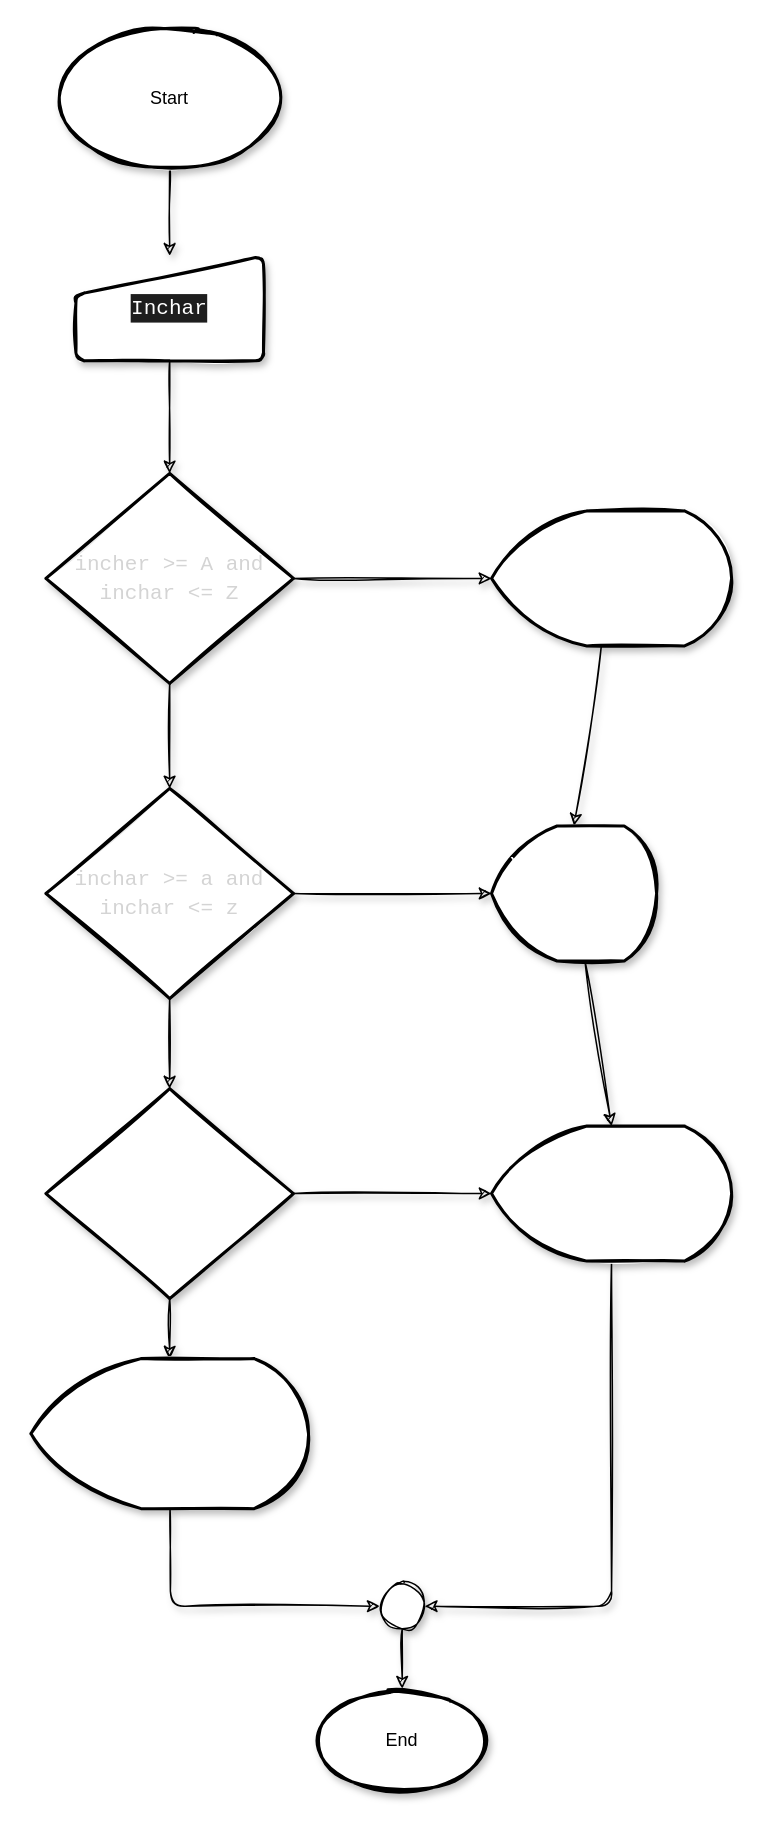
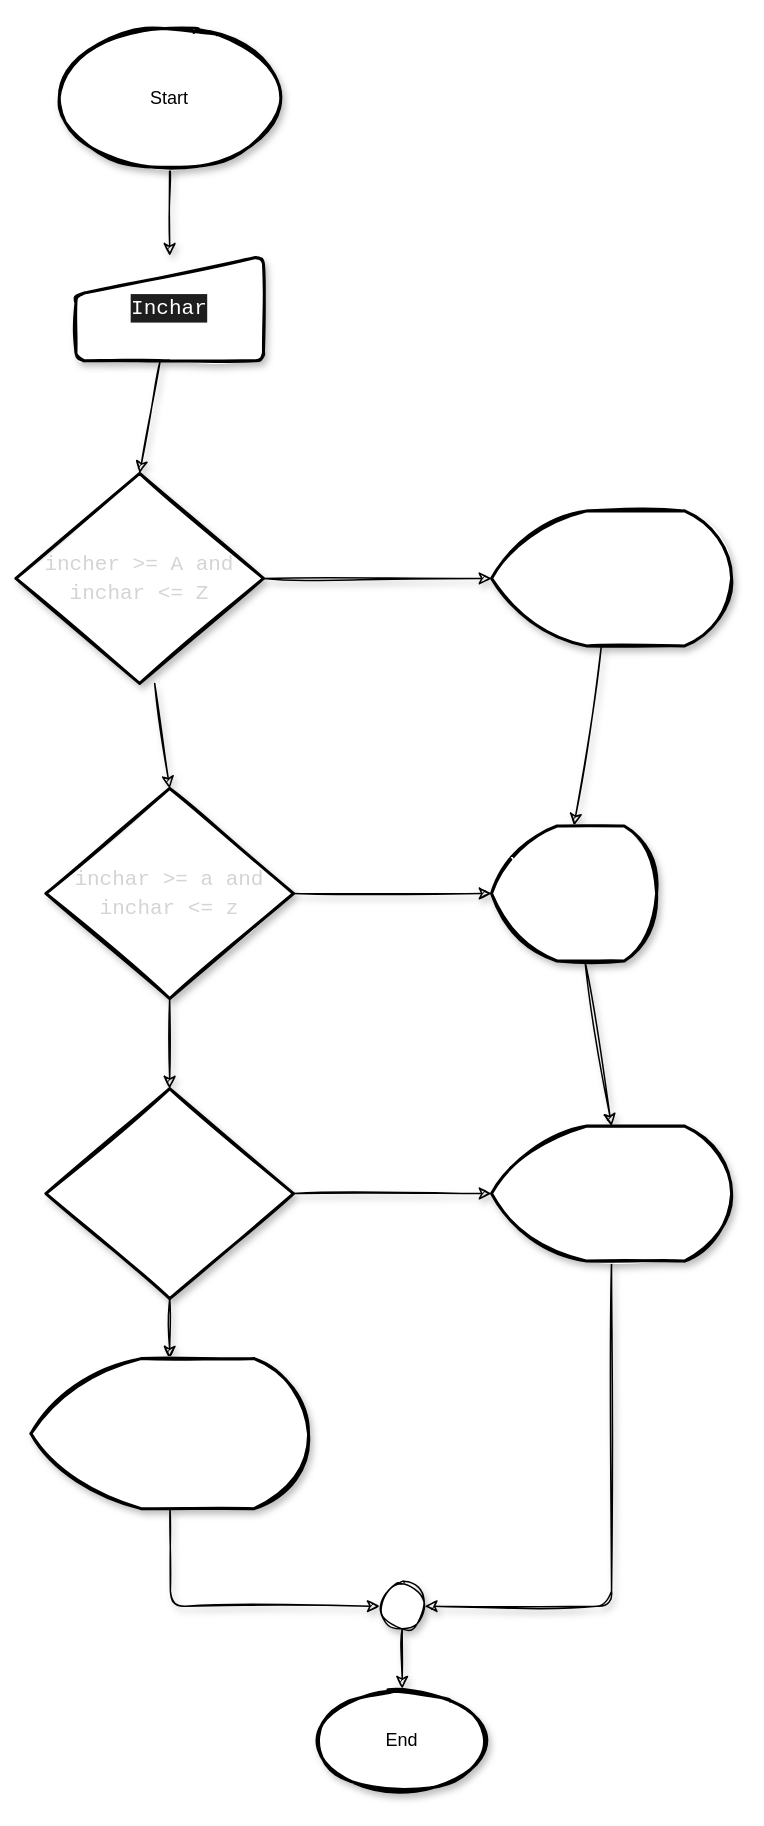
- <mxCell id="8" value="&lt;div style=&quot;font-family: &amp;#34;consolas&amp;#34; , &amp;#34;courier new&amp;#34; , monospace ; font-size: 14px ; line-height: 19px&quot;&gt;&lt;font color=&quot;#d4d4d4&quot;&gt;incher &amp;gt;= A and inchar &amp;lt;= Z&lt;/font&gt;&lt;/div&gt;" style="strokeWidth=2;html=1;shape=mxgraph.flowchart.decision;whiteSpace=wrap;fontColor=#FFFFFF;shadow=1;sketch=1;" vertex="1" parent="1"><mxGeometry x="30" y="315" width="165" height="140" as="geometry" /></mxCell>
+ <mxCell id="8" value="&lt;div style=&quot;font-family: &amp;#34;consolas&amp;#34; , &amp;#34;courier new&amp;#34; , monospace ; font-size: 14px ; line-height: 19px&quot;&gt;&lt;font color=&quot;#d4d4d4&quot;&gt;incher &amp;gt;= A and inchar &amp;lt;= Z&lt;/font&gt;&lt;/div&gt;" style="strokeWidth=2;html=1;shape=mxgraph.flowchart.decision;whiteSpace=wrap;fontColor=#FFFFFF;shadow=1;sketch=1;" vertex="1" parent="1"><mxGeometry x="10" y="315" width="165" height="140" as="geometry" /></mxCell>
